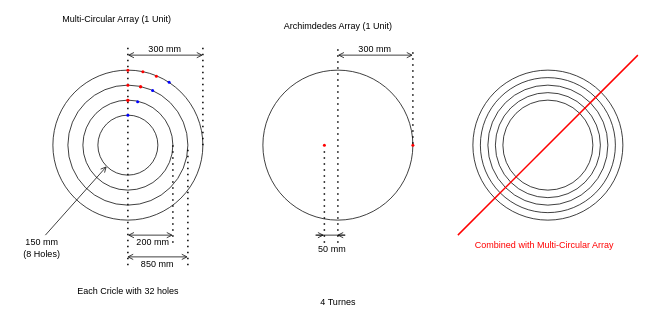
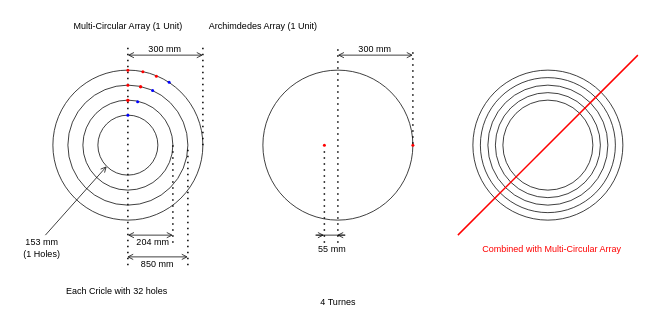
- <mxCell id="2" value="Multi-Circular Array (1 Unit)" style="text;html=1;align=center;verticalAlign=middle;resizable=0;points=[];autosize=1;strokeColor=none;fillColor=none;" vertex="1" parent="1"><mxGeometry x="70" y="10" width="170" height="30" as="geometry" /></mxCell>
+ <mxCell id="2" value="Multi-Circular Array (1 Unit)" style="text;html=1;align=center;verticalAlign=middle;resizable=0;points=[];autosize=1;strokeColor=none;fillColor=none;" vertex="1" parent="1"><mxGeometry x="85" y="20" width="170" height="30" as="geometry" /></mxCell>
- <mxCell id="16" value="Archimdedes Array (1 Unit)" style="text;html=1;align=center;verticalAlign=middle;resizable=0;points=[];autosize=1;strokeColor=none;fillColor=none;" vertex="1" parent="1"><mxGeometry x="365" y="20" width="170" height="30" as="geometry" /></mxCell>
+ <mxCell id="16" value="Archimdedes Array (1 Unit)" style="text;html=1;align=center;verticalAlign=middle;resizable=0;points=[];autosize=1;strokeColor=none;fillColor=none;" vertex="1" parent="1"><mxGeometry x="265" y="20" width="170" height="30" as="geometry" /></mxCell>
- <mxCell id="14" value="200 mm" style="text;html=1;align=center;verticalAlign=middle;resizable=0;points=[];autosize=1;strokeColor=none;fillColor=none;" vertex="1" parent="1"><mxGeometry x="168" y="307" width="70" height="30" as="geometry" /></mxCell>
+ <mxCell id="14" value="204 mm" style="text;html=1;align=center;verticalAlign=middle;resizable=0;points=[];autosize=1;strokeColor=none;fillColor=none;" vertex="1" parent="1"><mxGeometry x="168" y="307" width="70" height="30" as="geometry" /></mxCell>
- <mxCell id="48" value="150 mm" style="text;html=1;align=center;verticalAlign=middle;resizable=0;points=[];autosize=1;strokeColor=none;fillColor=none;" vertex="1" parent="1"><mxGeometry x="20" y="308" width="70" height="30" as="geometry" /></mxCell>
+ <mxCell id="48" value="153 mm" style="text;html=1;align=center;verticalAlign=middle;resizable=0;points=[];autosize=1;strokeColor=none;fillColor=none;" vertex="1" parent="1"><mxGeometry x="20" y="308" width="70" height="30" as="geometry" /></mxCell>
- <mxCell id="46" value="Combined with Multi-Circular Array" style="text;html=1;align=center;verticalAlign=middle;resizable=0;points=[];autosize=1;strokeColor=none;fillColor=none;fontColor=#FF0000;" vertex="1" parent="1"><mxGeometry x="620" y="312" width="210" height="30" as="geometry" /></mxCell>
+ <mxCell id="46" value="Combined with Multi-Circular Array" style="text;html=1;align=center;verticalAlign=middle;resizable=0;points=[];autosize=1;strokeColor=none;fillColor=none;fontColor=#FF0000;" vertex="1" parent="1"><mxGeometry x="630" y="317" width="210" height="30" as="geometry" /></mxCell>
- <mxCell id="24" value="50 mm" style="text;html=1;align=center;verticalAlign=middle;resizable=0;points=[];autosize=1;strokeColor=none;fillColor=none;" vertex="1" parent="1"><mxGeometry x="412" y="317" width="60" height="30" as="geometry" /></mxCell>
+ <mxCell id="24" value="55 mm" style="text;html=1;align=center;verticalAlign=middle;resizable=0;points=[];autosize=1;strokeColor=none;fillColor=none;" vertex="1" parent="1"><mxGeometry x="412" y="317" width="60" height="30" as="geometry" /></mxCell>
- <mxCell id="49" value="(8 Holes)" style="text;html=1;align=center;verticalAlign=middle;resizable=0;points=[];autosize=1;strokeColor=none;fillColor=none;" vertex="1" parent="1"><mxGeometry x="20" y="323" width="70" height="30" as="geometry" /></mxCell>
+ <mxCell id="49" value="(1 Holes)" style="text;html=1;align=center;verticalAlign=middle;resizable=0;points=[];autosize=1;strokeColor=none;fillColor=none;" vertex="1" parent="1"><mxGeometry x="20" y="323" width="70" height="30" as="geometry" /></mxCell>
- <mxCell id="44" value="Each Cricle with 32 holes" style="text;html=1;align=center;verticalAlign=middle;resizable=0;points=[];autosize=1;strokeColor=none;fillColor=none;" vertex="1" parent="1"><mxGeometry x="90" y="373" width="160" height="30" as="geometry" /></mxCell>
+ <mxCell id="44" value="Each Cricle with 32 holes" style="text;html=1;align=center;verticalAlign=middle;resizable=0;points=[];autosize=1;strokeColor=none;fillColor=none;" vertex="1" parent="1"><mxGeometry x="75" y="373" width="160" height="30" as="geometry" /></mxCell>
